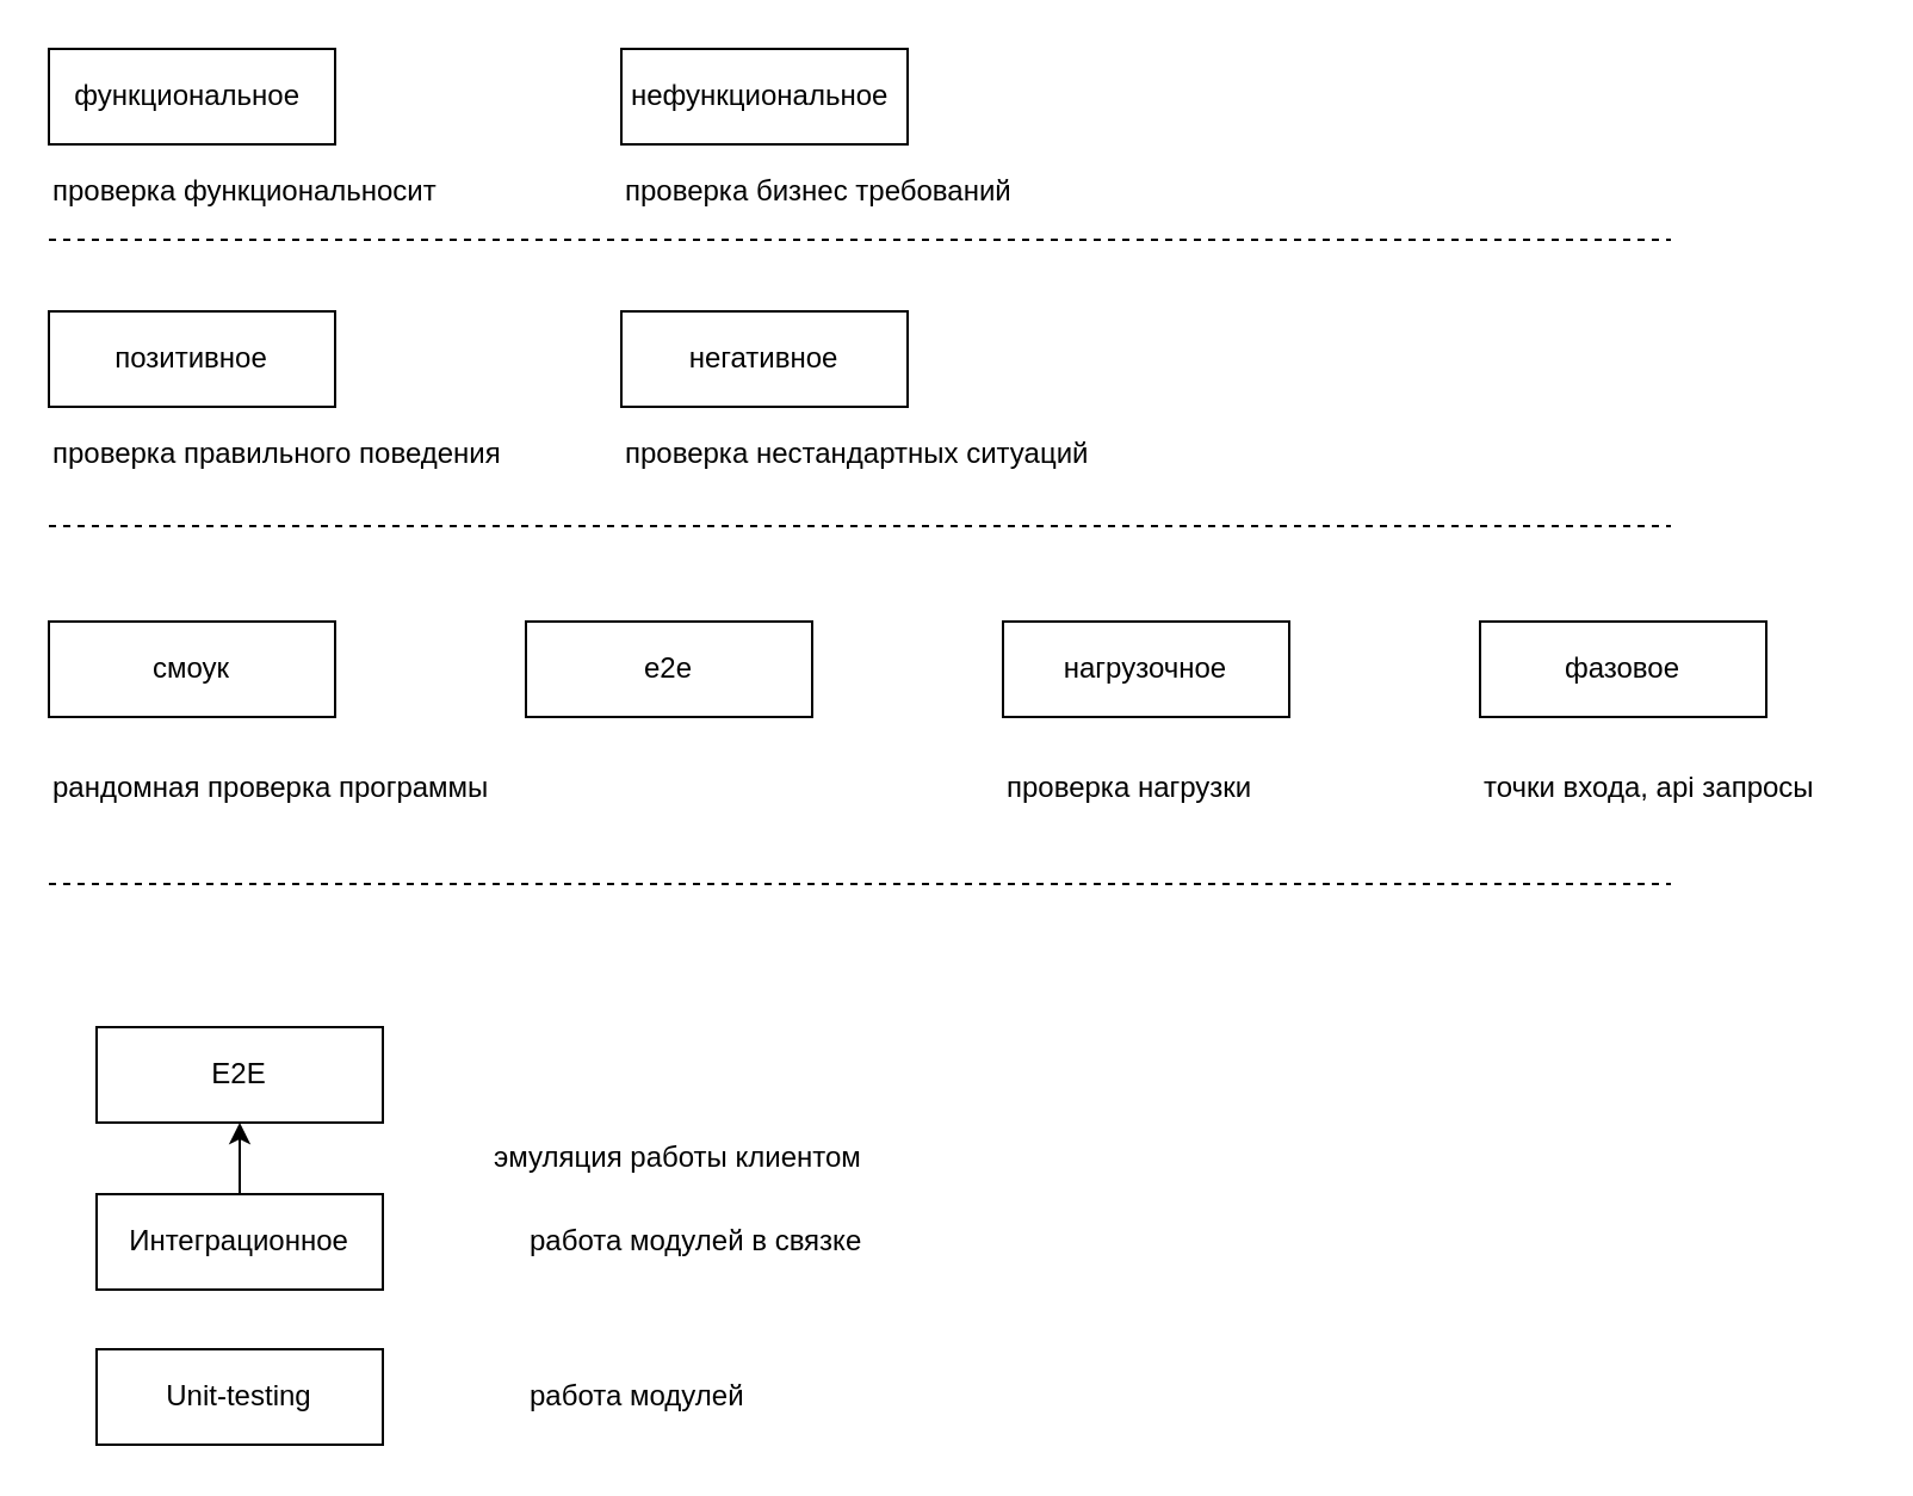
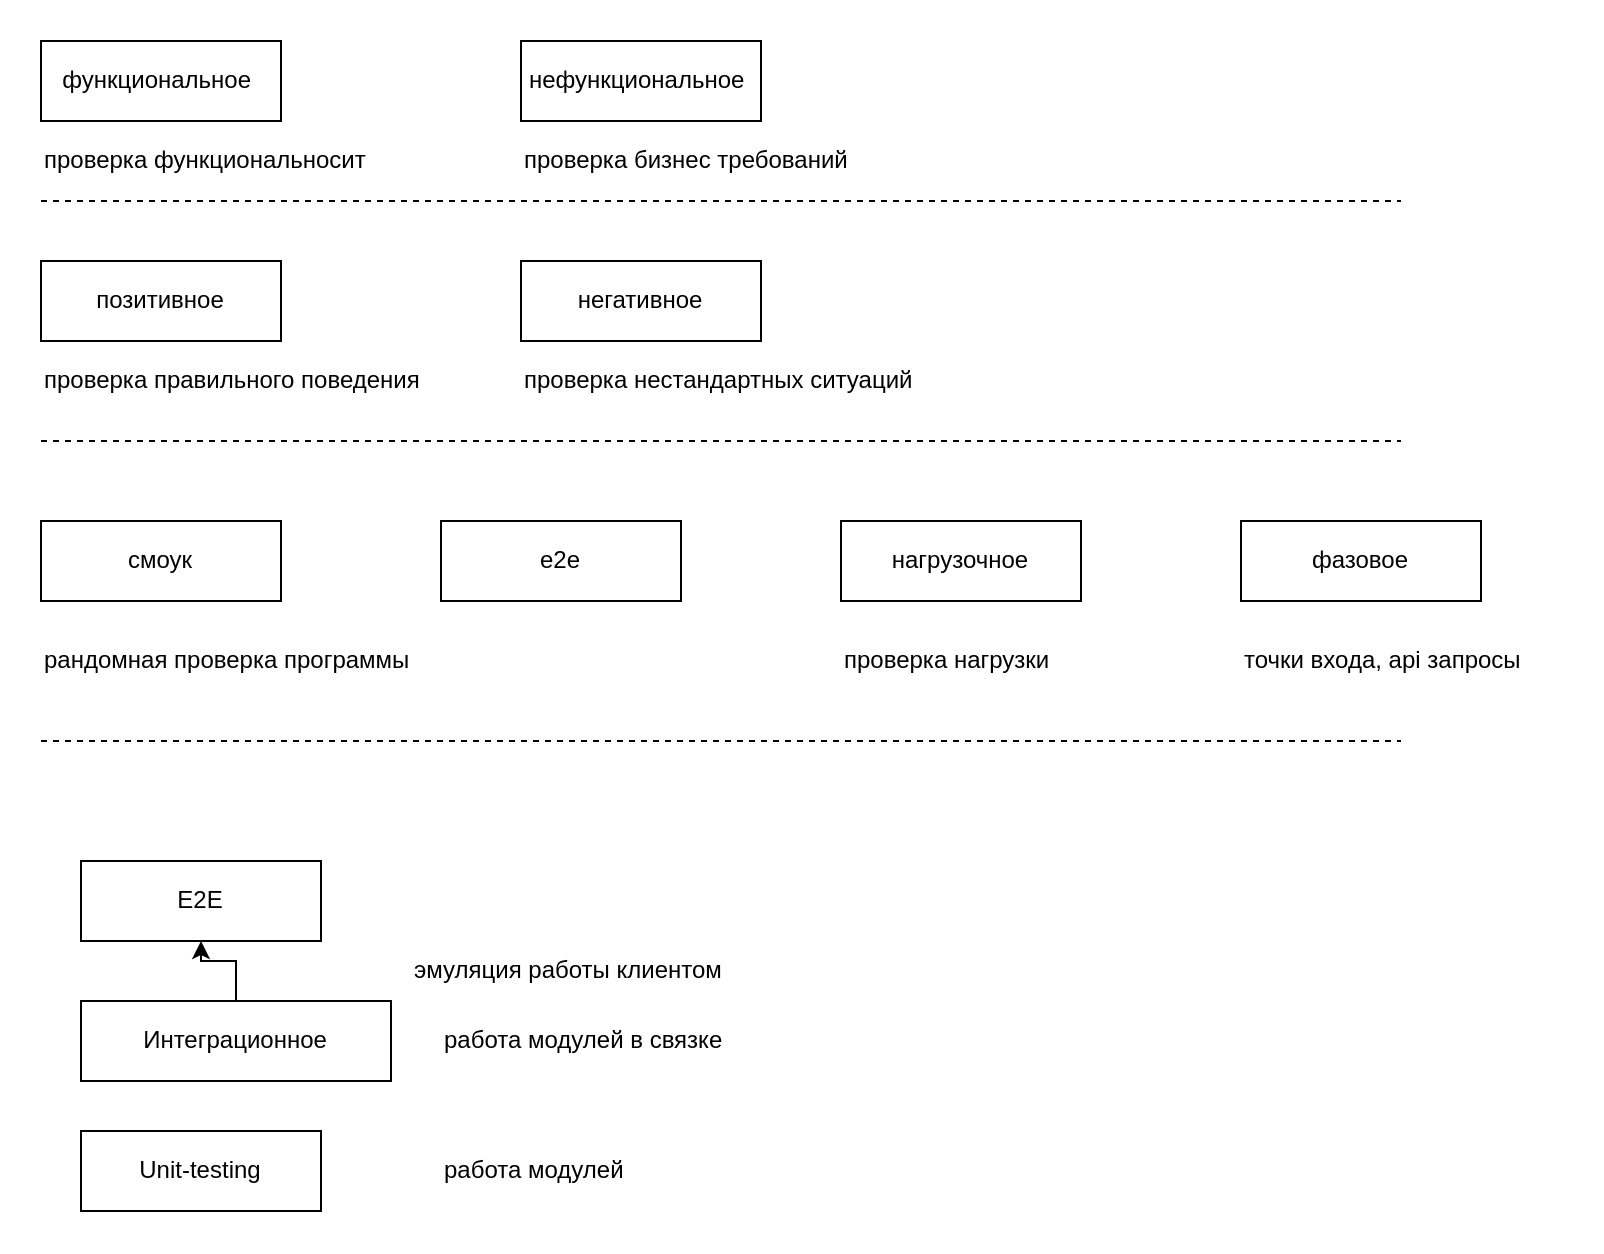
- <mxCell id="22" value="Интеграционное" style="rounded=0;whiteSpace=wrap;html=1;" vertex="1" parent="1"><mxGeometry x="40" y="500" width="120" height="40" as="geometry" /></mxCell>
+ <mxCell id="22" value="Интеграционное" style="rounded=0;whiteSpace=wrap;html=1;" vertex="1" parent="1"><mxGeometry x="40" y="500" width="155" height="40" as="geometry" /></mxCell>
